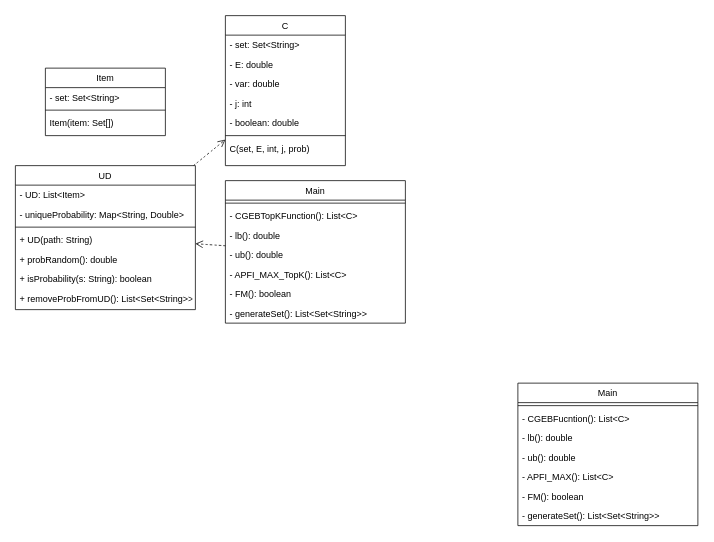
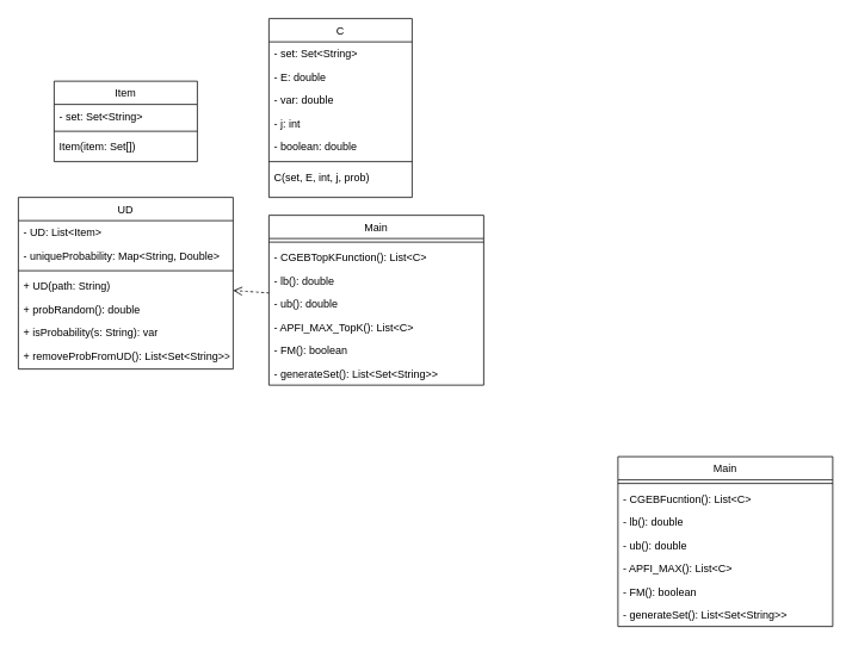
- <mxCell id="2" style="edgeStyle=none;curved=1;rounded=0;orthogonalLoop=1;jettySize=auto;html=1;fontSize=12;startSize=8;endSize=8;dashed=1;endArrow=open;endFill=0;" edge="1" parent="1" source="3" target="11"><mxGeometry relative="1" as="geometry" /></mxCell>
- <mxCell id="9" value="+ isProbability(s: String): boolean" style="text;align=left;verticalAlign=top;spacingLeft=4;spacingRight=4;overflow=hidden;rotatable=0;points=[[0,0.5],[1,0.5]];portConstraint=eastwest;fontStyle=0" vertex="1" parent="3"><mxGeometry y="138" width="240" height="26" as="geometry" /></mxCell>
+ <mxCell id="9" value="+ isProbability(s: String): var" style="text;align=left;verticalAlign=top;spacingLeft=4;spacingRight=4;overflow=hidden;rotatable=0;points=[[0,0.5],[1,0.5]];portConstraint=eastwest;fontStyle=0" vertex="1" parent="3"><mxGeometry y="138" width="240" height="26" as="geometry" /></mxCell>
